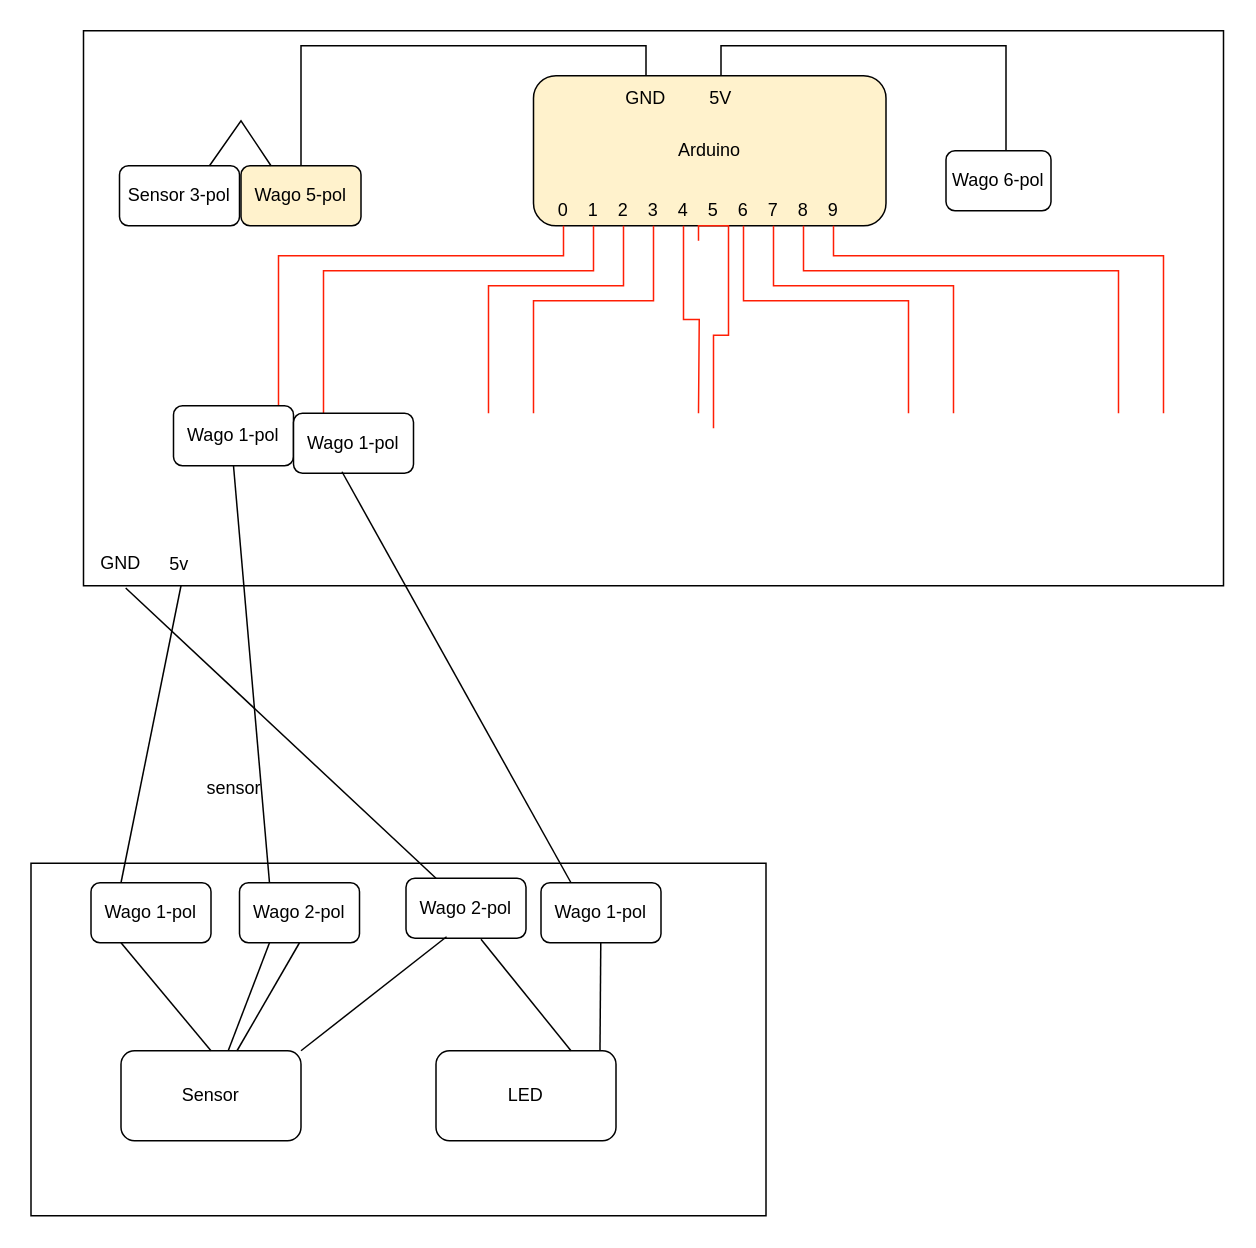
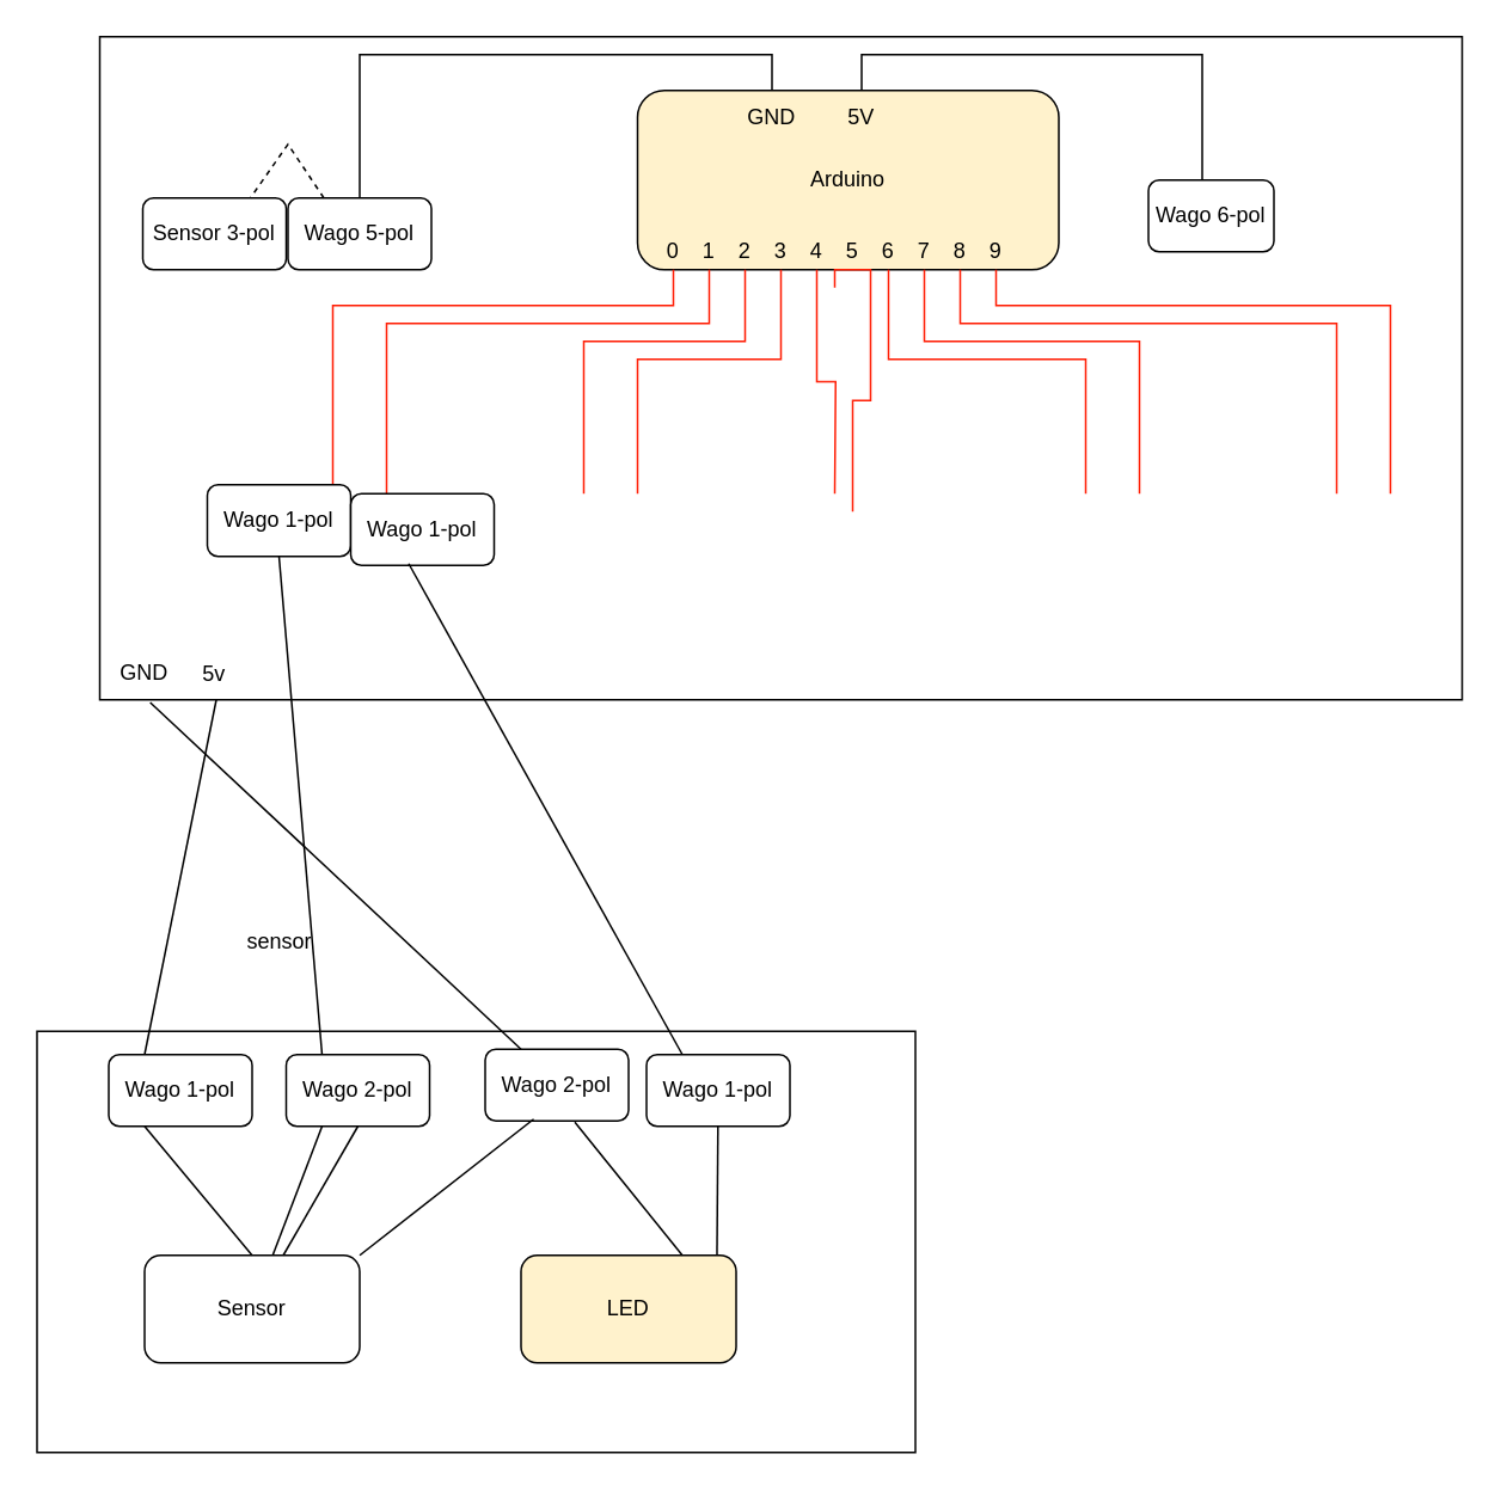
- <mxCell id="51" value="" style="endArrow=none;html=1;rounded=0;entryX=0.75;entryY=0;entryDx=0;entryDy=0;exitX=0.25;exitY=0;exitDx=0;exitDy=0;" parent="1" source="8" target="50" edge="1"><mxGeometry width="50" height="50" relative="1" as="geometry"><mxPoint x="240" y="310" as="sourcePoint" /><mxPoint x="290" y="260" as="targetPoint" /><Array as="points"><mxPoint x="160" y="80" /></Array></mxGeometry></mxCell>
+ <mxCell id="51" value="" style="endArrow=none;html=1;rounded=0;entryX=0.75;entryY=0;entryDx=0;entryDy=0;exitX=0.25;exitY=0;exitDx=0;exitDy=0;dashed=1;" parent="1" source="8" target="50" edge="1"><mxGeometry width="50" height="50" relative="1" as="geometry"><mxPoint x="240" y="310" as="sourcePoint" /><mxPoint x="290" y="260" as="targetPoint" /><Array as="points"><mxPoint x="160" y="80" /></Array></mxGeometry></mxCell>
- <mxCell id="9" value="Wago 6-pol&lt;br&gt;" style="rounded=1;whiteSpace=wrap;html=1;" parent="1" vertex="1"><mxGeometry x="630" y="100" width="70" height="40" as="geometry" /></mxCell>
+ <mxCell id="9" value="Wago 6-pol&lt;br&gt;" style="rounded=1;whiteSpace=wrap;html=1;" parent="1" vertex="1"><mxGeometry x="640" y="100" width="70" height="40" as="geometry" /></mxCell>
- <mxCell id="8" value="Wago 5-pol" style="rounded=1;whiteSpace=wrap;html=1;fillColor=#fff2cc;" parent="1" vertex="1"><mxGeometry x="160" y="110" width="80" height="40" as="geometry" /></mxCell>
+ <mxCell id="8" value="Wago 5-pol" style="rounded=1;whiteSpace=wrap;html=1;" parent="1" vertex="1"><mxGeometry x="160" y="110" width="80" height="40" as="geometry" /></mxCell>
- <mxCell id="31" value="LED" style="rounded=1;whiteSpace=wrap;html=1;" parent="1" vertex="1"><mxGeometry x="290" y="700" width="120" height="60" as="geometry" /></mxCell>
+ <mxCell id="31" value="LED" style="rounded=1;whiteSpace=wrap;html=1;fillColor=#fff2cc;" parent="1" vertex="1"><mxGeometry x="290" y="700" width="120" height="60" as="geometry" /></mxCell>
